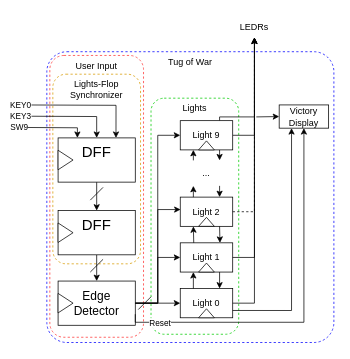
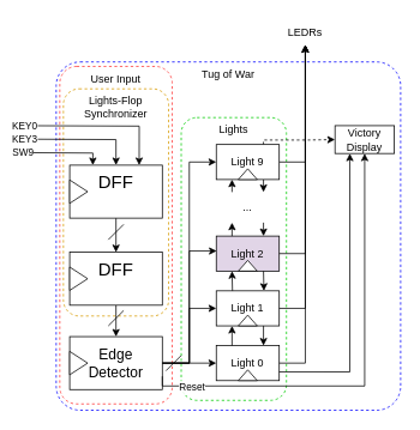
- <mxCell id="5" value="&amp;nbsp;" style="rounded=0;orthogonalLoop=1;jettySize=auto;html=1;exitX=0.75;exitY=0;exitDx=0;exitDy=0;strokeColor=default;entryX=0;entryY=0.5;entryDx=0;entryDy=0;edgeStyle=orthogonalEdgeStyle;elbow=vertical;" edge="1" parent="1" source="48" target="47"><mxGeometry x="0.219" y="1" relative="1" as="geometry"><mxPoint x="373" y="244" as="targetPoint" /><Array as="points"><mxPoint x="293" y="155" /><mxPoint x="341" y="155" /></Array><mxPoint y="1" as="offset" /></mxGeometry></mxCell>
+ <mxCell id="5" value="&amp;nbsp;" style="rounded=0;orthogonalLoop=1;jettySize=auto;html=1;exitX=0.75;exitY=0;exitDx=0;exitDy=0;strokeColor=default;entryX=0;entryY=0.5;entryDx=0;entryDy=0;edgeStyle=orthogonalEdgeStyle;elbow=vertical;dashed=1;" edge="1" parent="1" source="48" target="47"><mxGeometry x="0.219" y="1" relative="1" as="geometry"><mxPoint x="373" y="244" as="targetPoint" /><Array as="points"><mxPoint x="293" y="155" /><mxPoint x="341" y="155" /></Array><mxPoint y="1" as="offset" /></mxGeometry></mxCell>
- <mxCell id="32" value="&lt;div style=&quot;&quot;&gt;&lt;font style=&quot;font-size: 12px;&quot;&gt;Light 2&lt;/font&gt;&lt;/div&gt;" style="rounded=0;whiteSpace=wrap;html=1;" vertex="1" parent="31"><mxGeometry width="70" height="39" as="geometry" /></mxCell>
+ <mxCell id="32" value="&lt;div style=&quot;&quot;&gt;&lt;font style=&quot;font-size: 12px;&quot;&gt;Light 2&lt;/font&gt;&lt;/div&gt;" style="rounded=0;whiteSpace=wrap;html=1;fillColor=#e1d5e7;" vertex="1" parent="31"><mxGeometry width="70" height="39" as="geometry" /></mxCell>
- <mxCell id="45" style="edgeStyle=orthogonalEdgeStyle;rounded=0;orthogonalLoop=1;jettySize=auto;html=1;exitX=1;exitY=0.5;exitDx=0;exitDy=0;entryX=0.5;entryY=1;entryDx=0;entryDy=0;dashed=1;" edge="1" parent="1" source="32" target="43"><mxGeometry relative="1" as="geometry" /></mxCell>
+ <mxCell id="45" style="edgeStyle=orthogonalEdgeStyle;rounded=0;orthogonalLoop=1;jettySize=auto;html=1;exitX=1;exitY=0.5;exitDx=0;exitDy=0;entryX=0.5;entryY=1;entryDx=0;entryDy=0;" edge="1" parent="1" source="32" target="43"><mxGeometry relative="1" as="geometry" /></mxCell>
